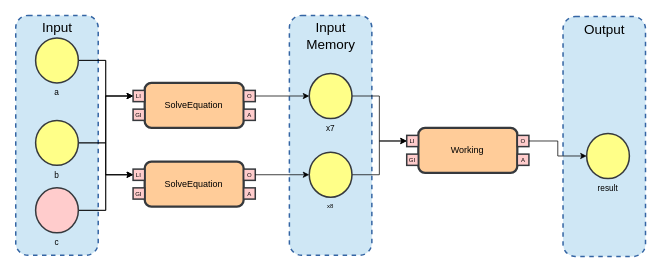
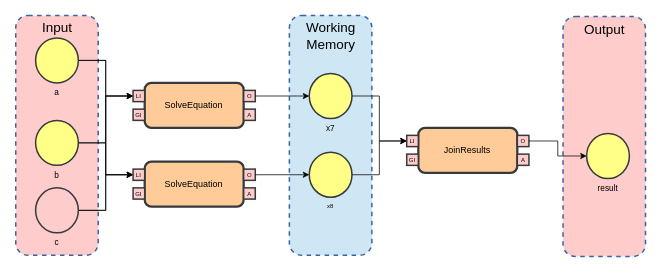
- <mxCell id="3" value="&lt;div align=&quot;center&quot;&gt;&lt;font style=&quot;font-size: 18px&quot;&gt;Input&lt;/font&gt;&lt;br&gt;&lt;/div&gt;" style="rounded=1;whiteSpace=wrap;html=1;strokeWidth=2;fillColor=#CFE7F5;dashed=1;strokeColor=#3465A4;verticalAlign=top;align=center;spacingLeft=0;" parent="1" vertex="1"><mxGeometry x="20.5" y="20" width="110" height="320" as="geometry" /></mxCell>
+ <mxCell id="3" value="&lt;div align=&quot;center&quot;&gt;&lt;font style=&quot;font-size: 18px&quot;&gt;Input&lt;/font&gt;&lt;br&gt;&lt;/div&gt;" style="rounded=1;whiteSpace=wrap;html=1;strokeWidth=2;fillColor=#ffcccc;dashed=1;strokeColor=#3465A4;verticalAlign=top;align=center;spacingLeft=0;" parent="1" vertex="1"><mxGeometry x="20.5" y="20" width="110" height="320" as="geometry" /></mxCell>
- <mxCell id="4" value="&lt;div align=&quot;center&quot;&gt;&lt;font style=&quot;font-size: 18px&quot;&gt;Input Memory&lt;/font&gt;&lt;br&gt;&lt;/div&gt;" style="rounded=1;whiteSpace=wrap;html=1;strokeWidth=2;fillColor=#CFE7F5;dashed=1;strokeColor=#3465A4;verticalAlign=top;align=center;spacingLeft=0;" parent="1" vertex="1"><mxGeometry x="385.5" y="20" width="110" height="320" as="geometry" /></mxCell>
+ <mxCell id="4" value="&lt;div align=&quot;center&quot;&gt;&lt;font style=&quot;font-size: 18px&quot;&gt;Working Memory&lt;/font&gt;&lt;br&gt;&lt;/div&gt;" style="rounded=1;whiteSpace=wrap;html=1;strokeWidth=2;fillColor=#CFE7F5;dashed=1;strokeColor=#3465A4;verticalAlign=top;align=center;spacingLeft=0;" parent="1" vertex="1"><mxGeometry x="385.5" y="20" width="110" height="320" as="geometry" /></mxCell>
- <mxCell id="2" value="&lt;div align=&quot;center&quot;&gt;&lt;font style=&quot;font-size: 18px&quot;&gt;Output&lt;/font&gt;&lt;br&gt;&lt;/div&gt;" style="rounded=1;whiteSpace=wrap;html=1;strokeWidth=2;fillColor=#CFE7F5;dashed=1;strokeColor=#3465A4;verticalAlign=top;align=center;spacingLeft=0;" parent="1" vertex="1"><mxGeometry x="750.5" y="21.5" width="110" height="320" as="geometry" /></mxCell>
+ <mxCell id="2" value="&lt;div align=&quot;center&quot;&gt;&lt;font style=&quot;font-size: 18px&quot;&gt;Output&lt;/font&gt;&lt;br&gt;&lt;/div&gt;" style="rounded=1;whiteSpace=wrap;html=1;strokeWidth=2;fillColor=#ffcccc;dashed=1;strokeColor=#3465A4;verticalAlign=top;align=center;spacingLeft=0;" parent="1" vertex="1"><mxGeometry x="750.5" y="21.5" width="110" height="320" as="geometry" /></mxCell>
- <mxCell id="18" value="Working" style="rounded=1;whiteSpace=wrap;html=1;strokeWidth=3;fillColor=#ffcc99;strokeColor=#36393d;" parent="17" vertex="1"><mxGeometry x="15.496" width="132.007" height="60" as="geometry" /></mxCell>
+ <mxCell id="18" value="JoinResults" style="rounded=1;whiteSpace=wrap;html=1;strokeWidth=3;fillColor=#ffcc99;strokeColor=#36393d;" parent="17" vertex="1"><mxGeometry x="15.496" width="132.007" height="60" as="geometry" /></mxCell>
